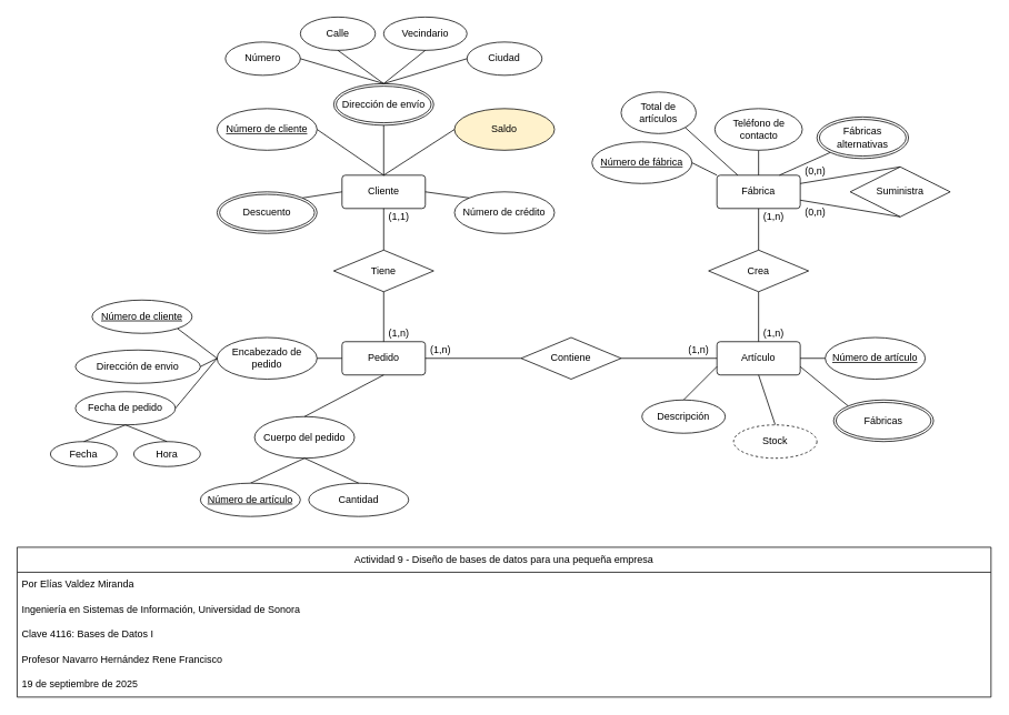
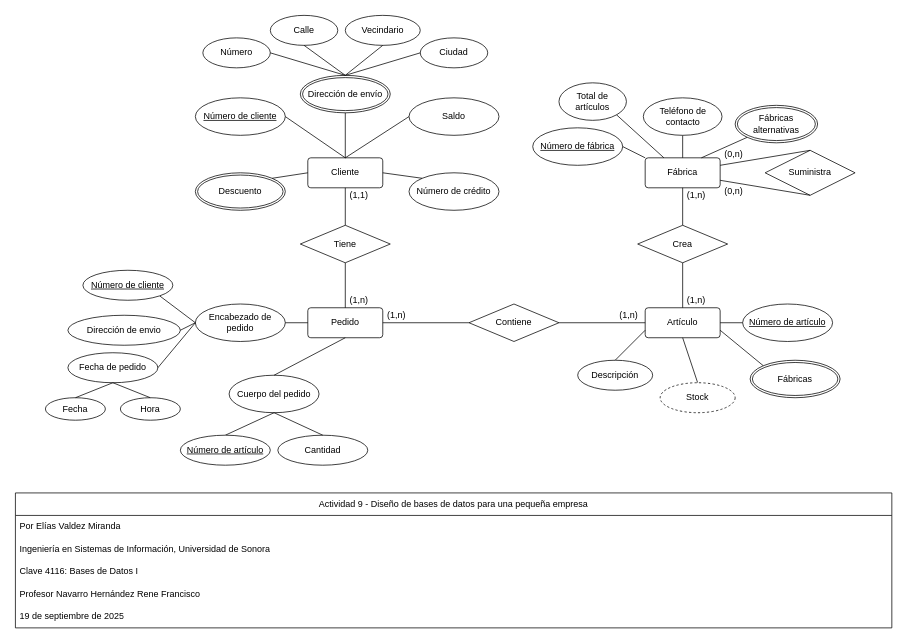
- <mxCell id="18" value="Saldo" style="ellipse;whiteSpace=wrap;html=1;align=center;fillColor=#fff2cc;" parent="1" vertex="1"><mxGeometry x="545" y="130" width="120" height="50" as="geometry" /></mxCell>
+ <mxCell id="18" value="Saldo" style="ellipse;whiteSpace=wrap;html=1;align=center;" parent="1" vertex="1"><mxGeometry x="545" y="130" width="120" height="50" as="geometry" /></mxCell>
